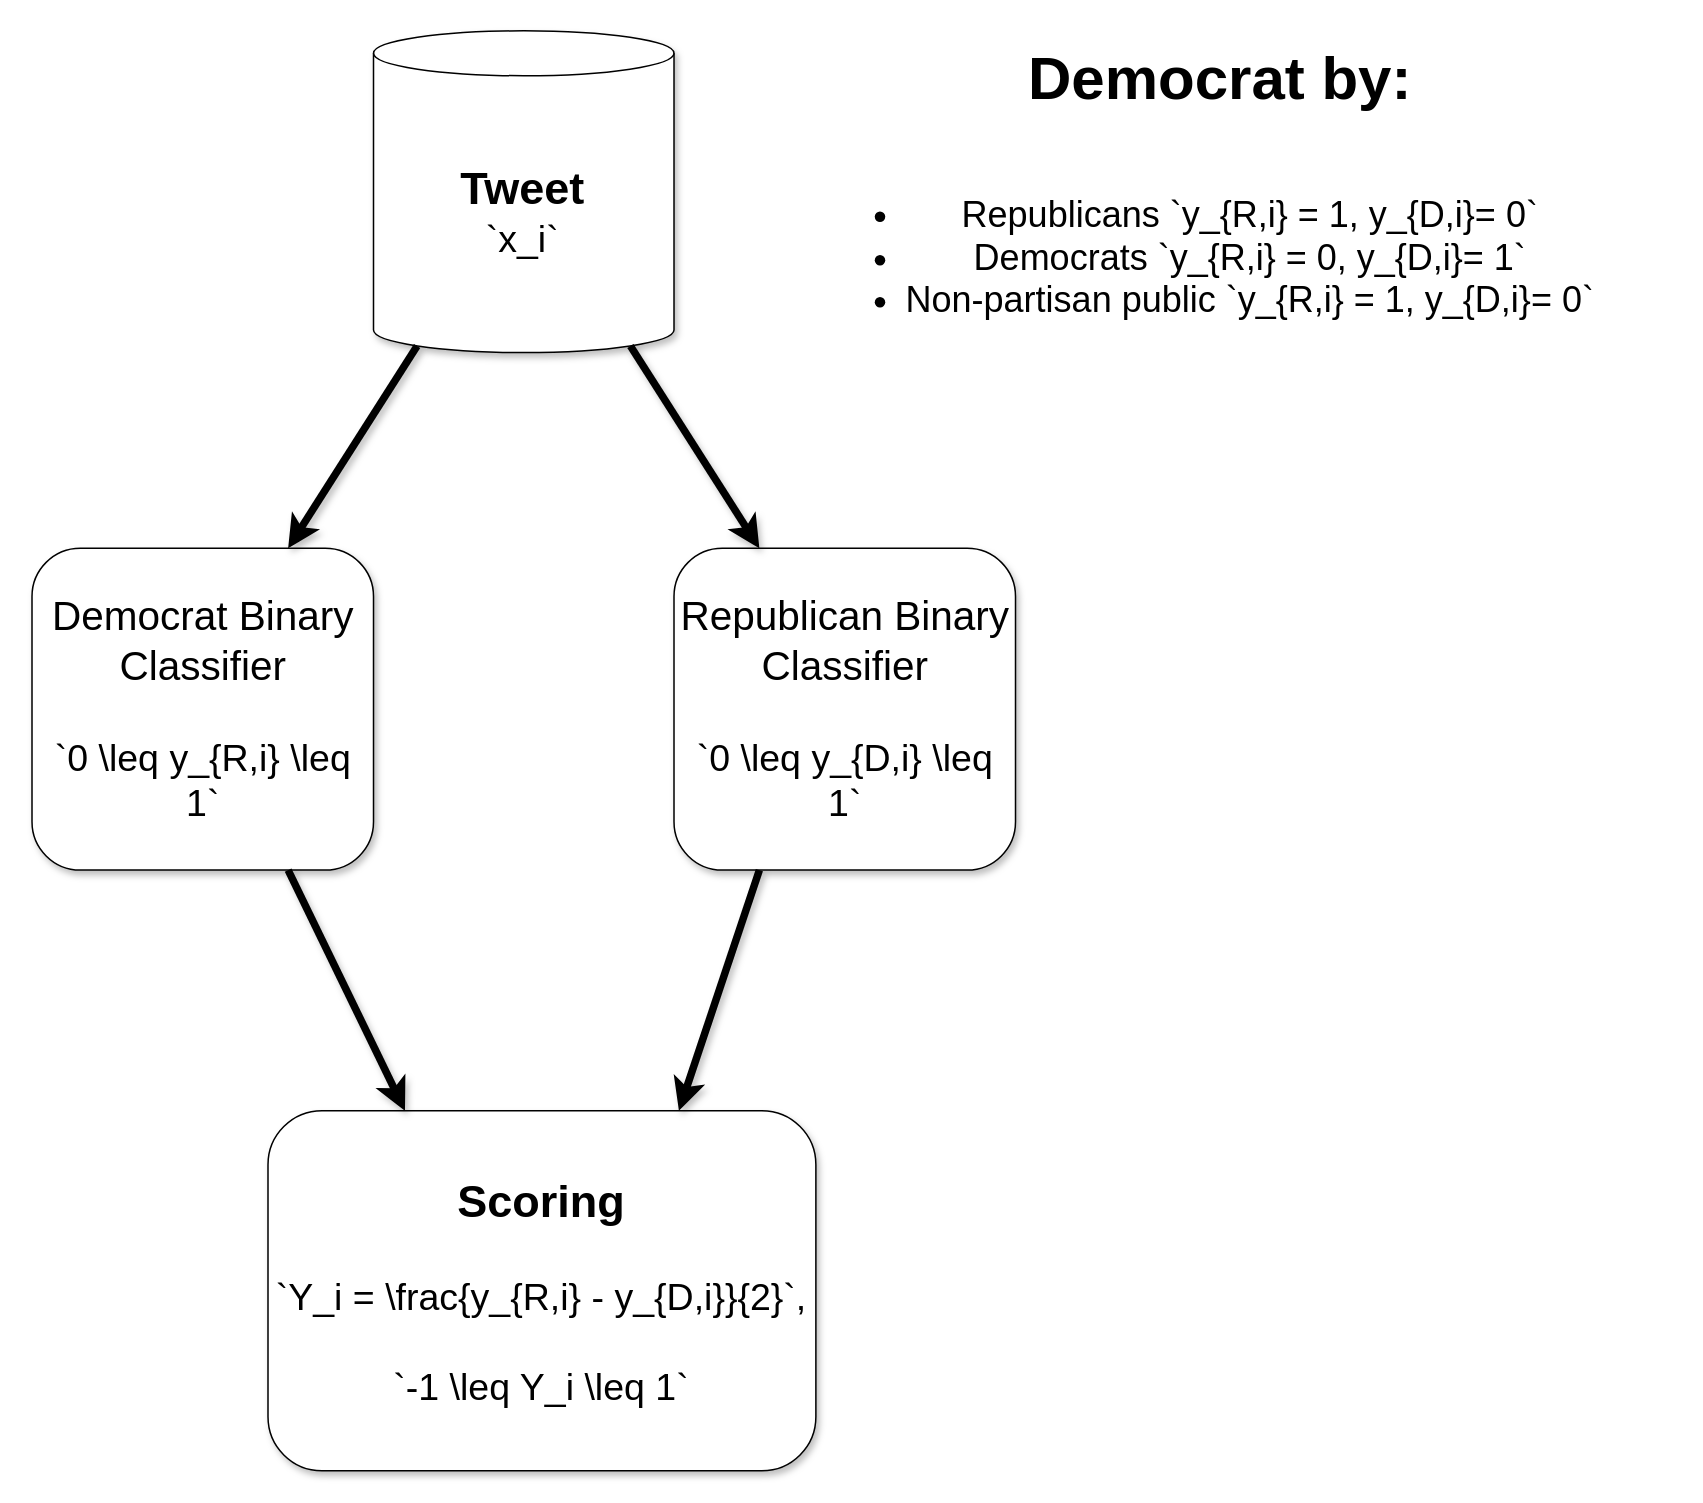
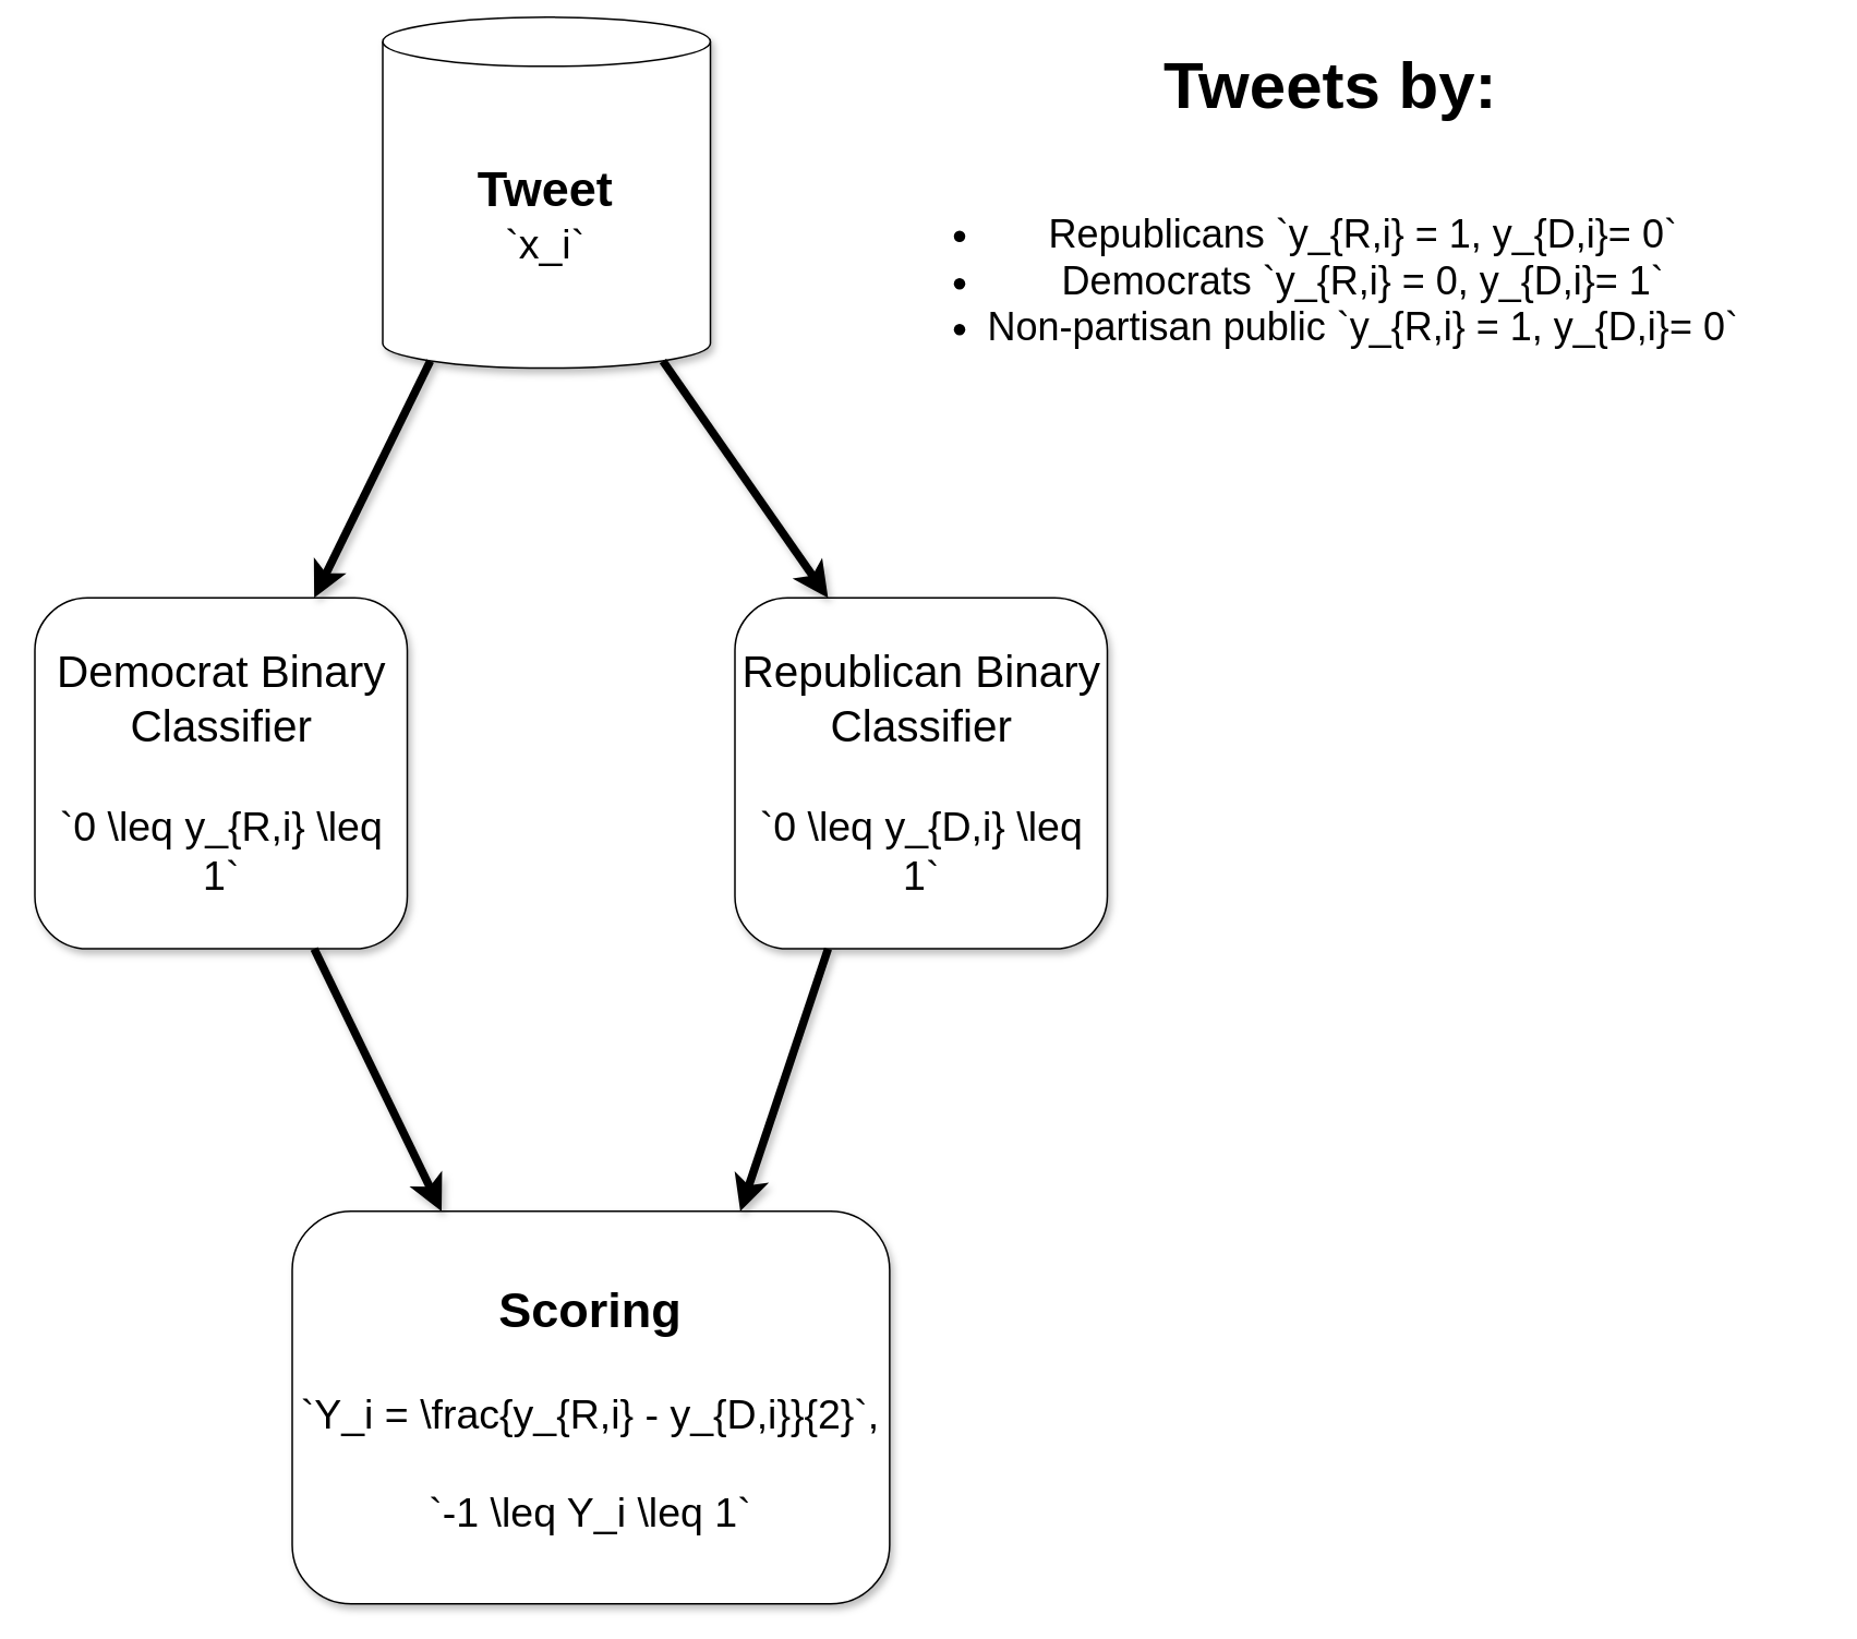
- <mxCell id="3" value="&lt;font style=&quot;font-size: 30px&quot;&gt;&lt;b&gt;Tweet&lt;/b&gt;&lt;/font&gt;&lt;br style=&quot;font-size: 25px&quot;&gt;`x_i`" style="shape=cylinder3;whiteSpace=wrap;html=1;boundedLbl=1;backgroundOutline=1;size=15;fontSize=25;shadow=1;" vertex="1" parent="1"><mxGeometry x="248.34" y="20" width="200.33" height="214.55" as="geometry" /></mxCell>
+ <mxCell id="3" value="&lt;font style=&quot;font-size: 30px&quot;&gt;&lt;b&gt;Tweet&lt;/b&gt;&lt;/font&gt;&lt;br style=&quot;font-size: 25px&quot;&gt;`x_i`" style="shape=cylinder3;whiteSpace=wrap;html=1;boundedLbl=1;backgroundOutline=1;size=15;fontSize=25;shadow=1;" vertex="1" parent="1"><mxGeometry x="233.34" y="10" width="200.33" height="214.55" as="geometry" /></mxCell>
- <mxCell id="2" value="&lt;font style=&quot;font-size: 40px&quot;&gt;&lt;b&gt;Democrat by:&lt;/b&gt;&lt;/font&gt;&lt;br style=&quot;font-size: 24px&quot;&gt;&lt;br style=&quot;font-size: 24px&quot;&gt;&lt;ul style=&quot;font-size: 24px&quot;&gt;&lt;li style=&quot;font-size: 24px&quot;&gt;Republicans `y_{R,i} = 1, y_{D,i}= 0`&lt;/li&gt;&lt;li style=&quot;font-size: 24px&quot;&gt;Democrats `y_{R,i} = 0, y_{D,i}= 1`&lt;/li&gt;&lt;li style=&quot;font-size: 24px&quot;&gt;Non-partisan public `y_{R,i} = 1, y_{D,i}= 0`&lt;/li&gt;&lt;/ul&gt;" style="text;html=1;strokeColor=none;fillColor=none;align=center;verticalAlign=middle;whiteSpace=wrap;rounded=0;fontSize=24;shadow=1;" vertex="1" parent="1"><mxGeometry x="513" y="20" width="600" height="225" as="geometry" /></mxCell>
+ <mxCell id="2" value="&lt;font style=&quot;font-size: 40px&quot;&gt;&lt;b&gt;Tweets by:&lt;/b&gt;&lt;/font&gt;&lt;br style=&quot;font-size: 24px&quot;&gt;&lt;br style=&quot;font-size: 24px&quot;&gt;&lt;ul style=&quot;font-size: 24px&quot;&gt;&lt;li style=&quot;font-size: 24px&quot;&gt;Republicans `y_{R,i} = 1, y_{D,i}= 0`&lt;/li&gt;&lt;li style=&quot;font-size: 24px&quot;&gt;Democrats `y_{R,i} = 0, y_{D,i}= 1`&lt;/li&gt;&lt;li style=&quot;font-size: 24px&quot;&gt;Non-partisan public `y_{R,i} = 1, y_{D,i}= 0`&lt;/li&gt;&lt;/ul&gt;" style="text;html=1;strokeColor=none;fillColor=none;align=center;verticalAlign=middle;whiteSpace=wrap;rounded=0;fontSize=24;shadow=1;" vertex="1" parent="1"><mxGeometry x="513" y="20" width="600" height="225" as="geometry" /></mxCell>
